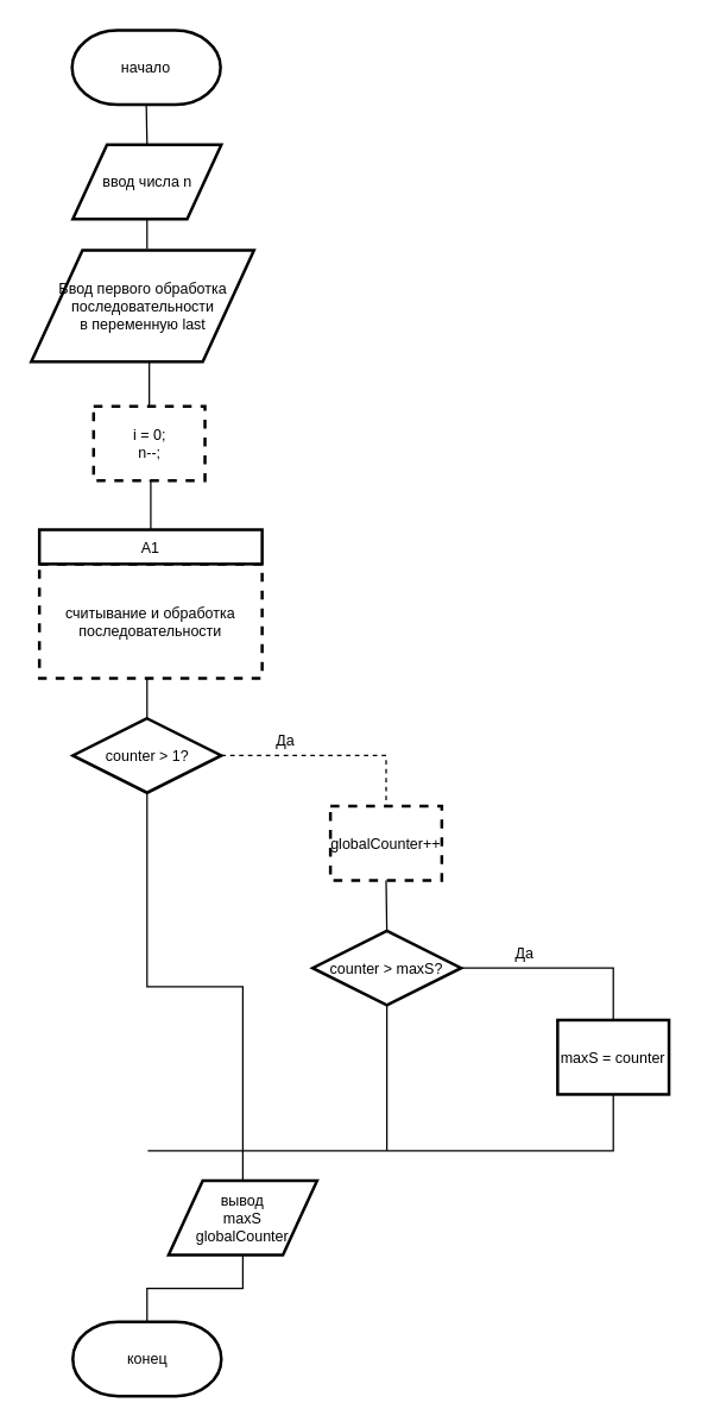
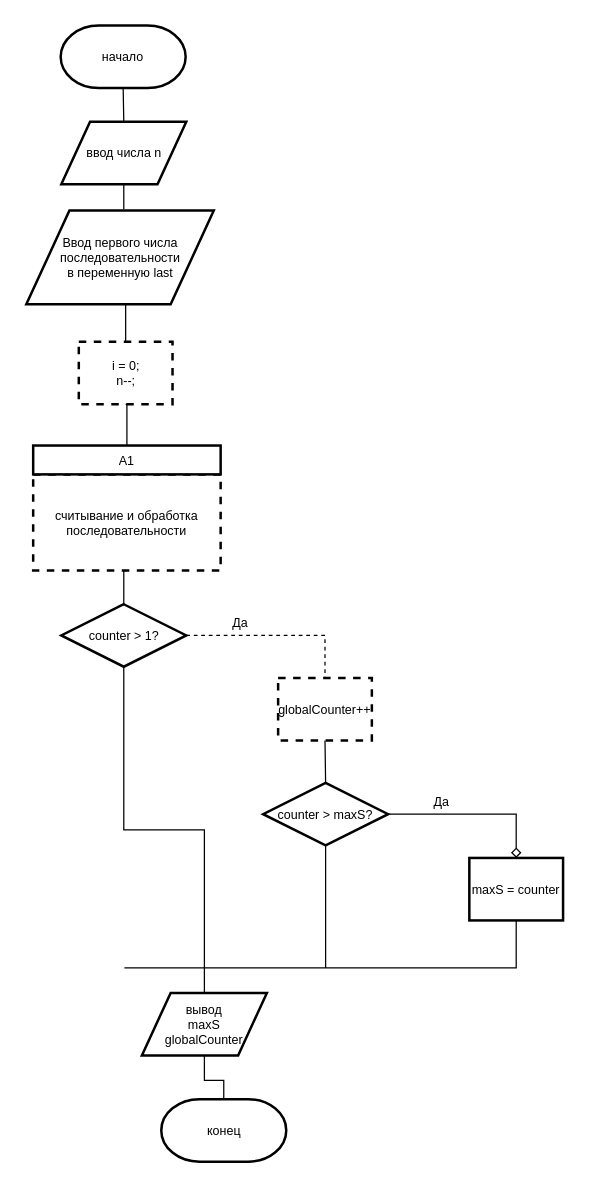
- <mxCell id="13" value="Ввод первого обработка последовательности &lt;br style=&quot;font-size: 10px;&quot;&gt;в переменную last" style="shape=parallelogram;html=1;strokeWidth=2;perimeter=parallelogramPerimeter;whiteSpace=wrap;rounded=0;arcSize=12;size=0.23;fontSize=10;" parent="1" vertex="1"><mxGeometry x="20.5" y="168" width="150" height="75" as="geometry" /></mxCell>
+ <mxCell id="13" value="Ввод первого числа последовательности &lt;br style=&quot;font-size: 10px;&quot;&gt;в переменную last" style="shape=parallelogram;html=1;strokeWidth=2;perimeter=parallelogramPerimeter;whiteSpace=wrap;rounded=0;arcSize=12;size=0.23;fontSize=10;" parent="1" vertex="1"><mxGeometry x="20.5" y="168" width="150" height="75" as="geometry" /></mxCell>
- <mxCell id="23" value="" style="edgeStyle=orthogonalEdgeStyle;rounded=0;orthogonalLoop=1;jettySize=auto;html=1;endArrow=none;endFill=0;exitX=1;exitY=0.5;exitDx=0;exitDy=0;exitPerimeter=0;entryX=0.5;entryY=0;entryDx=0;entryDy=0;fontSize=10;" parent="1" source="16" target="17" edge="1"><mxGeometry relative="1" as="geometry"><mxPoint x="247.486" y="813" as="sourcePoint" /><mxPoint x="247.486" y="840" as="targetPoint" /></mxGeometry></mxCell>
+ <mxCell id="23" value="" style="edgeStyle=orthogonalEdgeStyle;rounded=0;orthogonalLoop=1;jettySize=auto;html=1;endArrow=diamond;endFill=0;exitX=1;exitY=0.5;exitDx=0;exitDy=0;exitPerimeter=0;entryX=0.5;entryY=0;entryDx=0;entryDy=0;fontSize=10;" parent="1" source="16" target="17" edge="1"><mxGeometry relative="1" as="geometry"><mxPoint x="247.486" y="813" as="sourcePoint" /><mxPoint x="247.486" y="840" as="targetPoint" /></mxGeometry></mxCell>
- <mxCell id="4" value="конец" style="strokeWidth=2;html=1;shape=mxgraph.flowchart.terminator;whiteSpace=wrap;fontSize=10;" parent="1" vertex="1"><mxGeometry x="48.5" y="889" width="100" height="50" as="geometry" /></mxCell>
+ <mxCell id="4" value="конец" style="strokeWidth=2;html=1;shape=mxgraph.flowchart.terminator;whiteSpace=wrap;fontSize=10;" parent="1" vertex="1"><mxGeometry x="128.5" y="879" width="100" height="50" as="geometry" /></mxCell>
